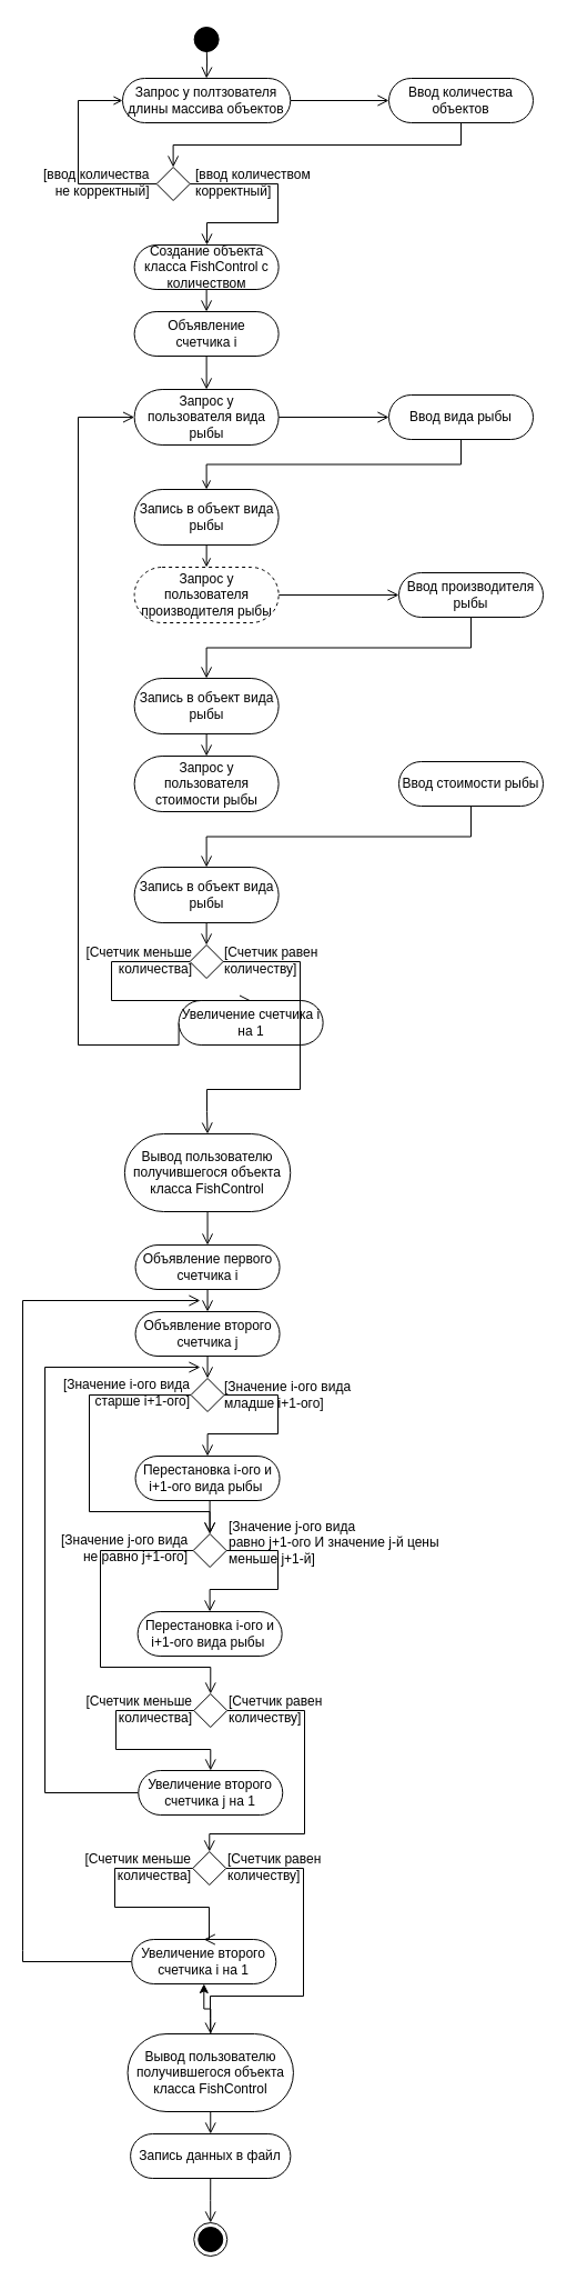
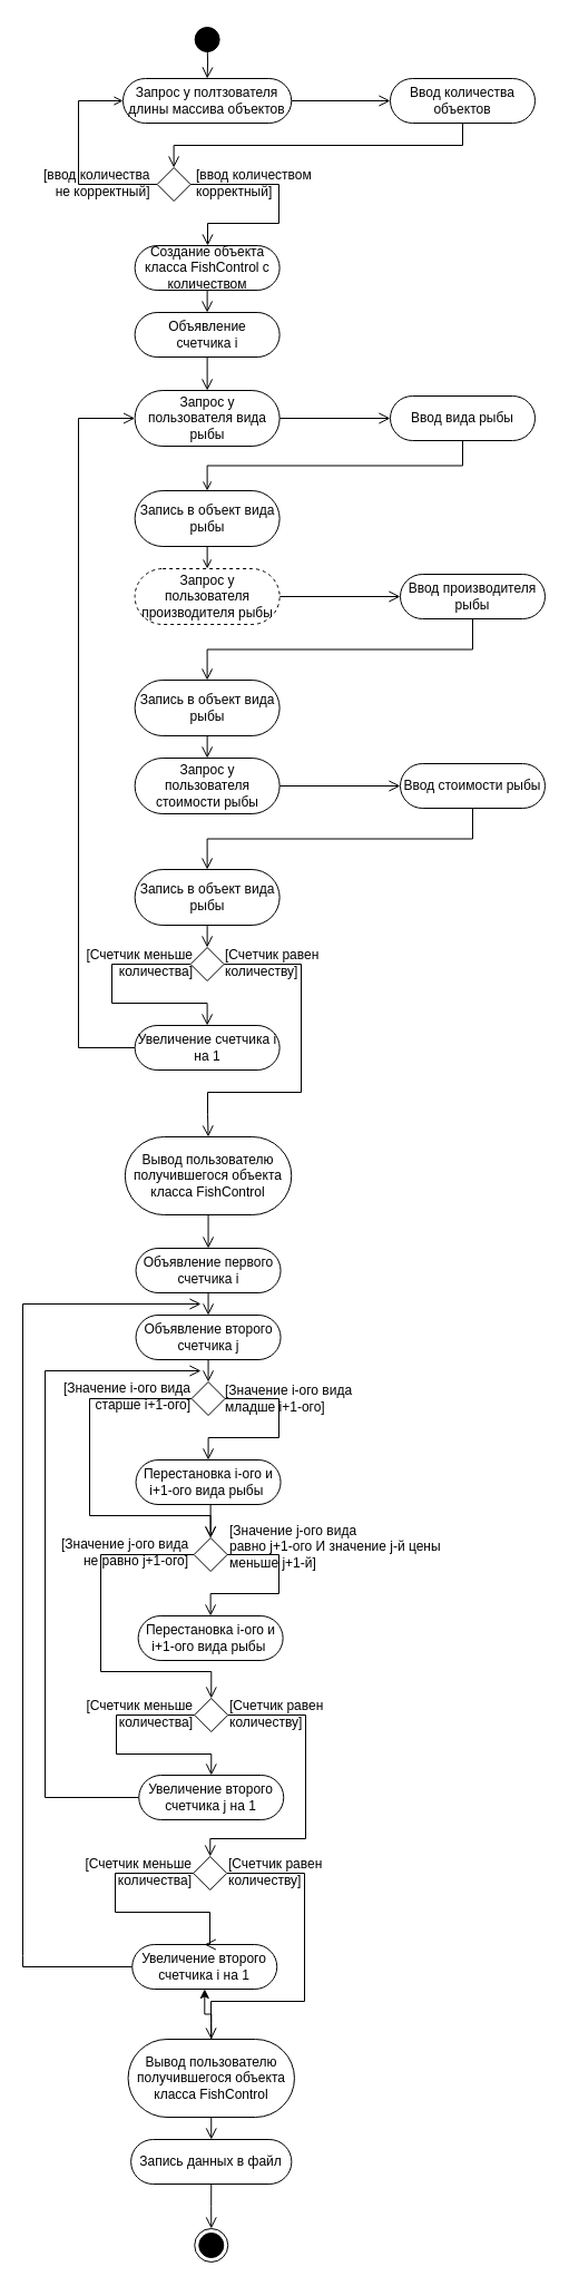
+ <mxCell id="24" style="edgeStyle=orthogonalEdgeStyle;rounded=0;orthogonalLoop=1;jettySize=auto;html=1;exitX=1;exitY=0.5;exitDx=0;exitDy=0;entryX=0;entryY=0.5;entryDx=0;entryDy=0;endArrow=open;endFill=0;endSize=8;" edge="1" parent="1" source="25" target="27"><mxGeometry relative="1" as="geometry"><mxPoint x="330" y="705.138" as="targetPoint" /></mxGeometry></mxCell>
- <mxCell id="37" value="Увеличение счетчика i на 1" style="rounded=1;whiteSpace=wrap;html=1;arcSize=50;" vertex="1" parent="1"><mxGeometry x="160.63" y="900" width="130" height="40" as="geometry" /></mxCell>
+ <mxCell id="37" value="Увеличение счетчика i на 1" style="rounded=1;whiteSpace=wrap;html=1;arcSize=50;" vertex="1" parent="1"><mxGeometry x="120.63" y="920" width="130" height="40" as="geometry" /></mxCell>
